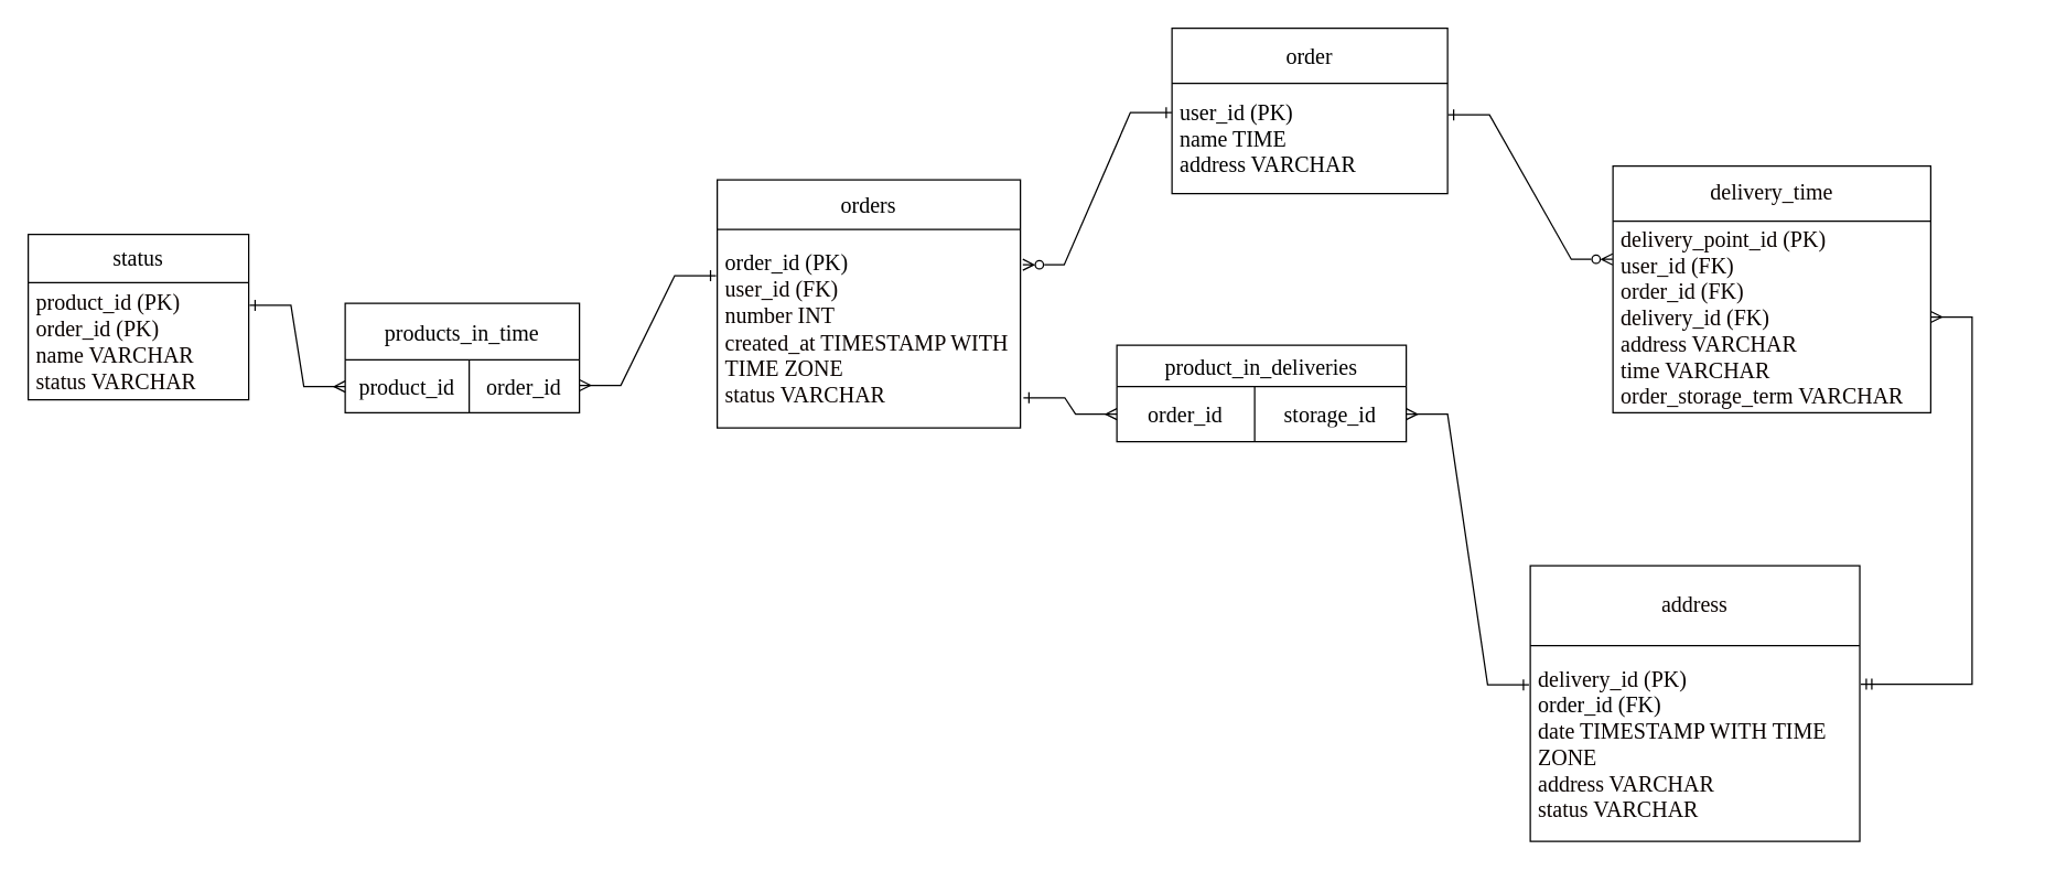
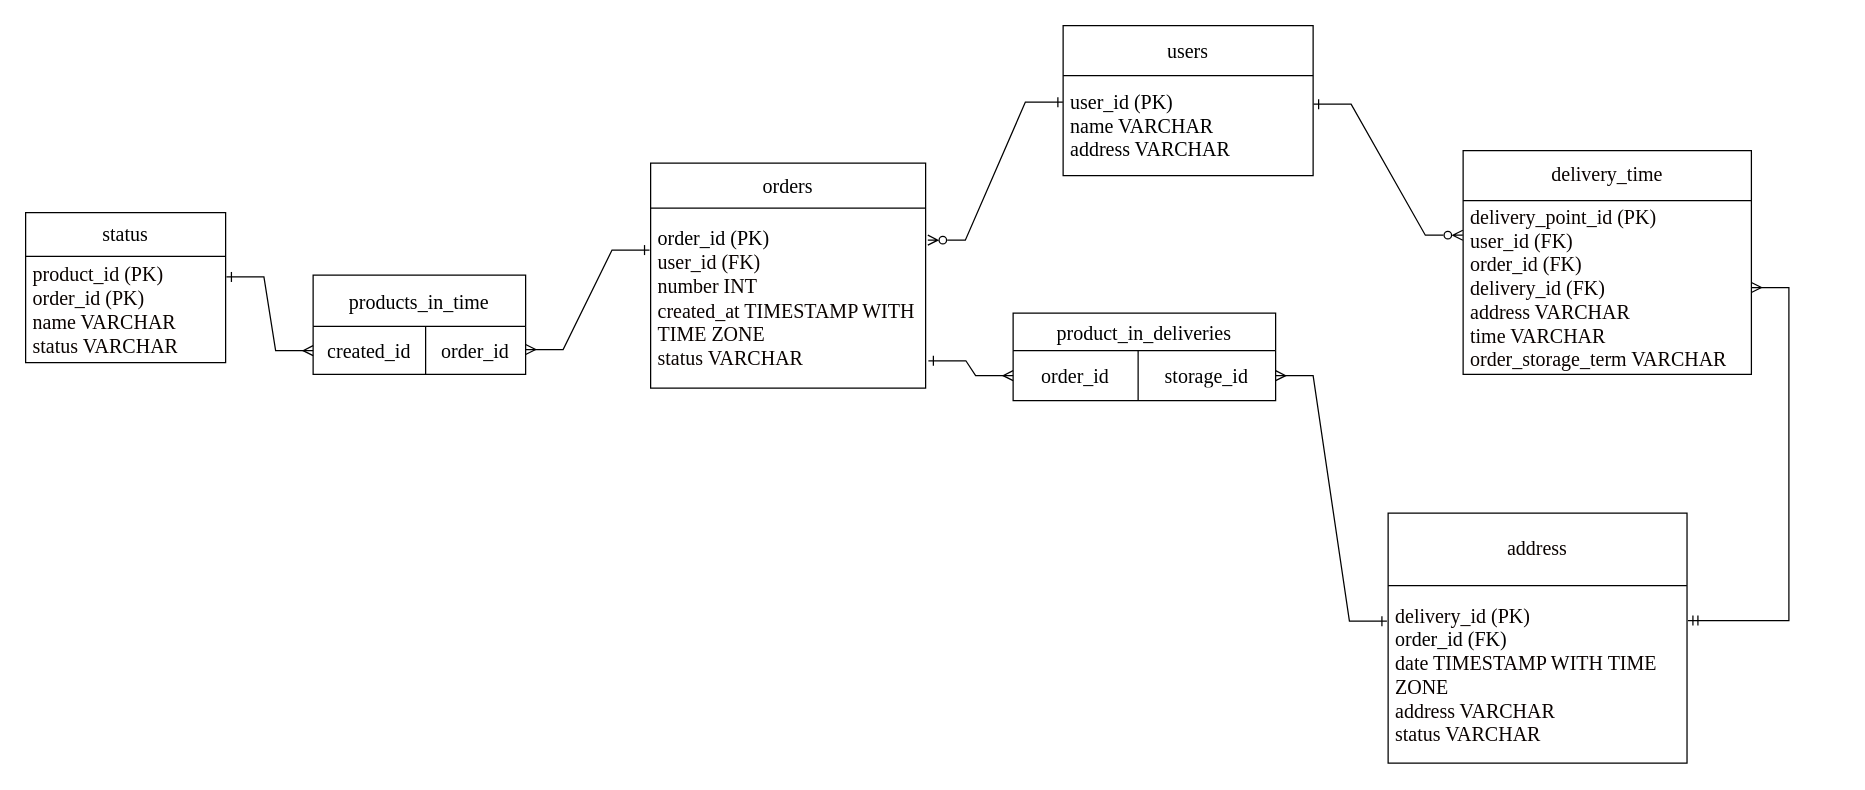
- <mxCell id="4" value="&lt;font face=&quot;Times New Roman&quot; style=&quot;font-size: 16px;&quot;&gt;order&lt;/font&gt;" style="shape=partialRectangle;html=1;whiteSpace=wrap;connectable=0;strokeColor=inherit;overflow=hidden;fillColor=none;top=0;left=0;bottom=0;right=0;pointerEvents=1;align=center;" parent="3" vertex="1"><mxGeometry width="200" height="40" as="geometry"><mxRectangle width="200" height="40" as="alternateBounds" /></mxGeometry></mxCell>
+ <mxCell id="4" value="&lt;font face=&quot;Times New Roman&quot; style=&quot;font-size: 16px;&quot;&gt;users&lt;/font&gt;" style="shape=partialRectangle;html=1;whiteSpace=wrap;connectable=0;strokeColor=inherit;overflow=hidden;fillColor=none;top=0;left=0;bottom=0;right=0;pointerEvents=1;align=center;" parent="3" vertex="1"><mxGeometry width="200" height="40" as="geometry"><mxRectangle width="200" height="40" as="alternateBounds" /></mxGeometry></mxCell>
- <mxCell id="6" value="&lt;div style=&quot;font-size: 16px;&quot;&gt;&lt;font face=&quot;Times New Roman&quot; style=&quot;font-size: 16px;&quot;&gt;&amp;nbsp;user_id (PK)&lt;/font&gt;&lt;/div&gt;&lt;font face=&quot;h4QID22mVBc5x-CDYiEK&quot; style=&quot;font-size: 16px;&quot;&gt;&amp;nbsp;name TIME&lt;/font&gt;&lt;div style=&quot;font-size: 16px;&quot;&gt;&lt;font face=&quot;h4QID22mVBc5x-CDYiEK&quot; style=&quot;font-size: 16px;&quot;&gt;&amp;nbsp;address VARCHAR&lt;/font&gt;&lt;/div&gt;" style="shape=partialRectangle;html=1;whiteSpace=wrap;connectable=0;strokeColor=inherit;overflow=hidden;fillColor=none;top=0;left=0;bottom=0;right=0;pointerEvents=1;align=left;" parent="5" vertex="1"><mxGeometry width="200" height="80" as="geometry"><mxRectangle width="200" height="80" as="alternateBounds" /></mxGeometry></mxCell>
+ <mxCell id="6" value="&lt;div style=&quot;font-size: 16px;&quot;&gt;&lt;font face=&quot;Times New Roman&quot; style=&quot;font-size: 16px;&quot;&gt;&amp;nbsp;user_id (PK)&lt;/font&gt;&lt;/div&gt;&lt;font face=&quot;h4QID22mVBc5x-CDYiEK&quot; style=&quot;font-size: 16px;&quot;&gt;&amp;nbsp;name VARCHAR&lt;/font&gt;&lt;div style=&quot;font-size: 16px;&quot;&gt;&lt;font face=&quot;h4QID22mVBc5x-CDYiEK&quot; style=&quot;font-size: 16px;&quot;&gt;&amp;nbsp;address VARCHAR&lt;/font&gt;&lt;/div&gt;" style="shape=partialRectangle;html=1;whiteSpace=wrap;connectable=0;strokeColor=inherit;overflow=hidden;fillColor=none;top=0;left=0;bottom=0;right=0;pointerEvents=1;align=left;" parent="5" vertex="1"><mxGeometry width="200" height="80" as="geometry"><mxRectangle width="200" height="80" as="alternateBounds" /></mxGeometry></mxCell>
- <mxCell id="29" value="&lt;span style=&quot;font-family: &amp;quot;Times New Roman&amp;quot;; font-size: 16px;&quot;&gt;product_id&lt;/span&gt;" style="shape=partialRectangle;html=1;whiteSpace=wrap;connectable=0;strokeColor=inherit;overflow=hidden;fillColor=none;top=0;left=0;bottom=0;right=0;pointerEvents=1;" parent="28" vertex="1"><mxGeometry width="90" height="39" as="geometry"><mxRectangle width="90" height="39" as="alternateBounds" /></mxGeometry></mxCell>
+ <mxCell id="29" value="&lt;span style=&quot;font-family: &amp;quot;Times New Roman&amp;quot;; font-size: 16px;&quot;&gt;created_id&lt;/span&gt;" style="shape=partialRectangle;html=1;whiteSpace=wrap;connectable=0;strokeColor=inherit;overflow=hidden;fillColor=none;top=0;left=0;bottom=0;right=0;pointerEvents=1;" parent="28" vertex="1"><mxGeometry width="90" height="39" as="geometry"><mxRectangle width="90" height="39" as="alternateBounds" /></mxGeometry></mxCell>
